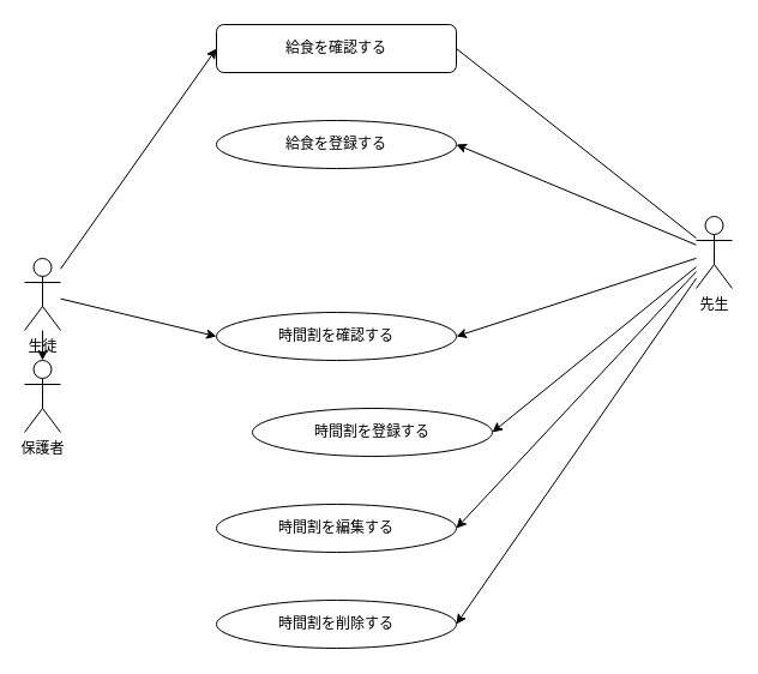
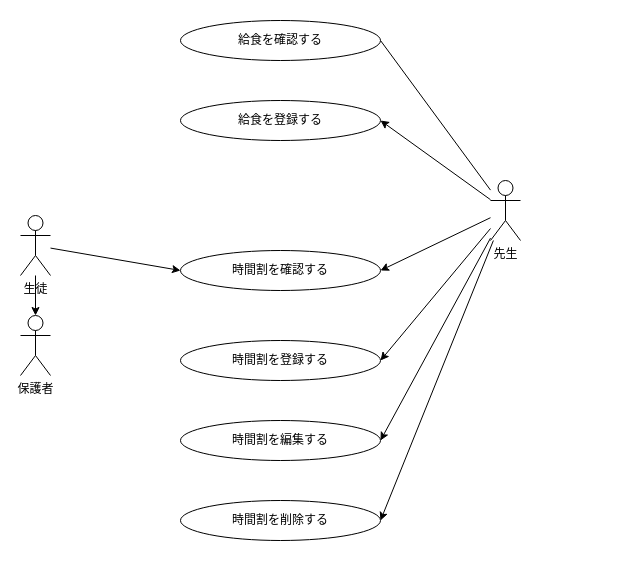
- <mxCell id="14" value="給食を確認する" style="whiteSpace=wrap;html=1;fillColor=default;rounded=1;" vertex="1" parent="1"><mxGeometry x="180" y="20" width="200" height="40" as="geometry" /></mxCell>
+ <mxCell id="14" value="給食を確認する" style="ellipse;whiteSpace=wrap;html=1;fillColor=default;" vertex="1" parent="1"><mxGeometry x="180" y="20" width="200" height="40" as="geometry" /></mxCell>
- <mxCell id="3" style="edgeStyle=none;html=1;entryX=0;entryY=0.5;entryDx=0;entryDy=0;" edge="1" parent="1" source="6" target="14"><mxGeometry relative="1" as="geometry" /></mxCell>
- <mxCell id="13" value="先生" style="shape=umlActor;verticalLabelPosition=bottom;verticalAlign=top;html=1;outlineConnect=0;fillColor=default;" vertex="1" parent="1"><mxGeometry x="580" y="180" width="30" height="60" as="geometry" /></mxCell>
+ <mxCell id="13" value="先生" style="shape=umlActor;verticalLabelPosition=bottom;verticalAlign=top;html=1;outlineConnect=0;fillColor=default;" vertex="1" parent="1"><mxGeometry x="490" y="180" width="30" height="60" as="geometry" /></mxCell>
- <mxCell id="16" value="時間割を確認する" style="ellipse;whiteSpace=wrap;html=1;fillColor=default;" vertex="1" parent="1"><mxGeometry x="180" y="260" width="200" height="40" as="geometry" /></mxCell>
+ <mxCell id="16" value="時間割を確認する" style="ellipse;whiteSpace=wrap;html=1;fillColor=default;" vertex="1" parent="1"><mxGeometry x="180" y="250" width="200" height="40" as="geometry" /></mxCell>
- <mxCell id="2" value="保護者" style="shape=umlActor;verticalLabelPosition=bottom;verticalAlign=top;html=1;outlineConnect=0;fillColor=default;" vertex="1" parent="1"><mxGeometry x="20" y="300" width="30" height="60" as="geometry" /></mxCell>
+ <mxCell id="2" value="保護者" style="shape=umlActor;verticalLabelPosition=bottom;verticalAlign=top;html=1;outlineConnect=0;fillColor=default;" vertex="1" parent="1"><mxGeometry x="20" y="315" width="30" height="60" as="geometry" /></mxCell>
- <mxCell id="17" value="時間割を登録する" style="ellipse;whiteSpace=wrap;html=1;fillColor=default;" vertex="1" parent="1"><mxGeometry x="210" y="340" width="200" height="40" as="geometry" /></mxCell>
+ <mxCell id="17" value="時間割を登録する" style="ellipse;whiteSpace=wrap;html=1;fillColor=default;" vertex="1" parent="1"><mxGeometry x="180" y="340" width="200" height="40" as="geometry" /></mxCell>
